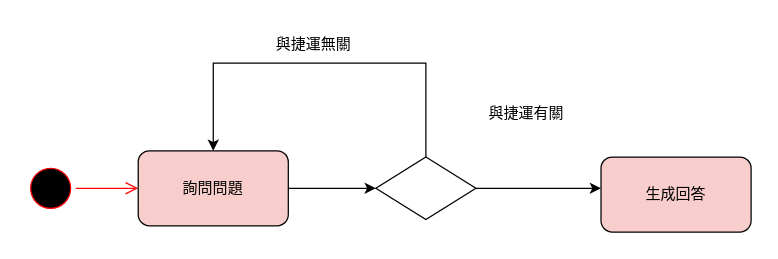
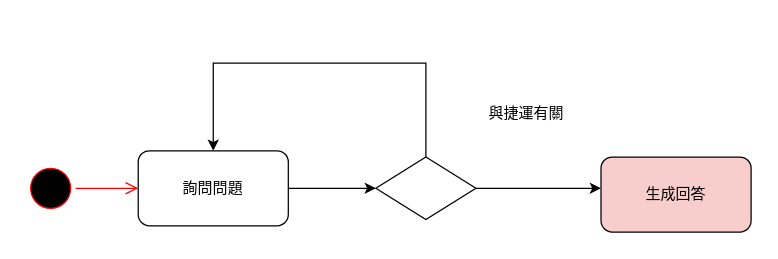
- <mxCell id="10" value="與捷運無關" style="text;html=1;align=center;verticalAlign=middle;resizable=0;points=[];autosize=1;strokeColor=none;fillColor=none;" vertex="1" parent="1"><mxGeometry x="210" y="20" width="80" height="30" as="geometry" /></mxCell>
- <mxCell id="4" value="詢問問題" style="rounded=1;whiteSpace=wrap;html=1;fillColor=#f8cecc;" vertex="1" parent="1"><mxGeometry x="110" y="120" width="120" height="60" as="geometry" /></mxCell>
+ <mxCell id="4" value="詢問問題" style="rounded=1;whiteSpace=wrap;html=1;" vertex="1" parent="1"><mxGeometry x="110" y="120" width="120" height="60" as="geometry" /></mxCell>
